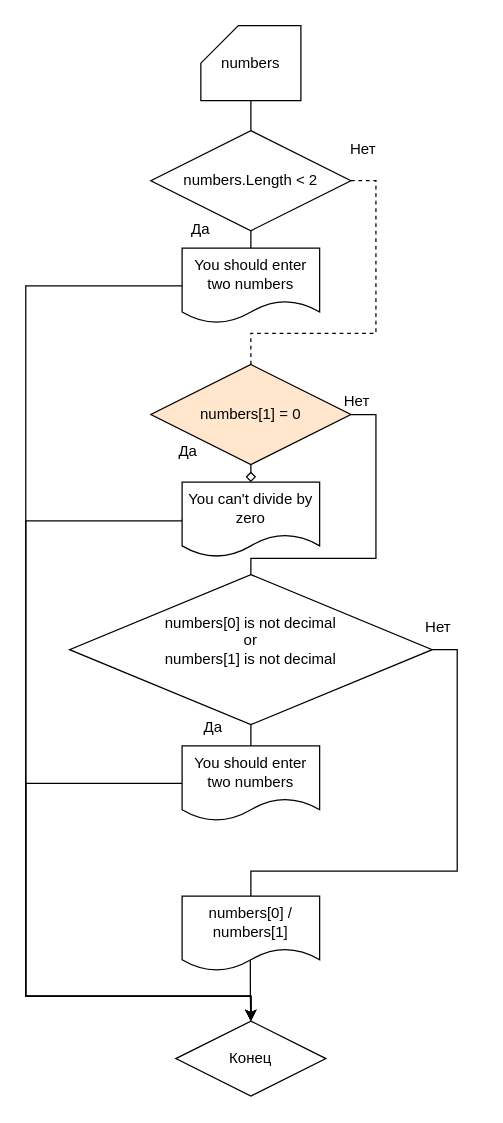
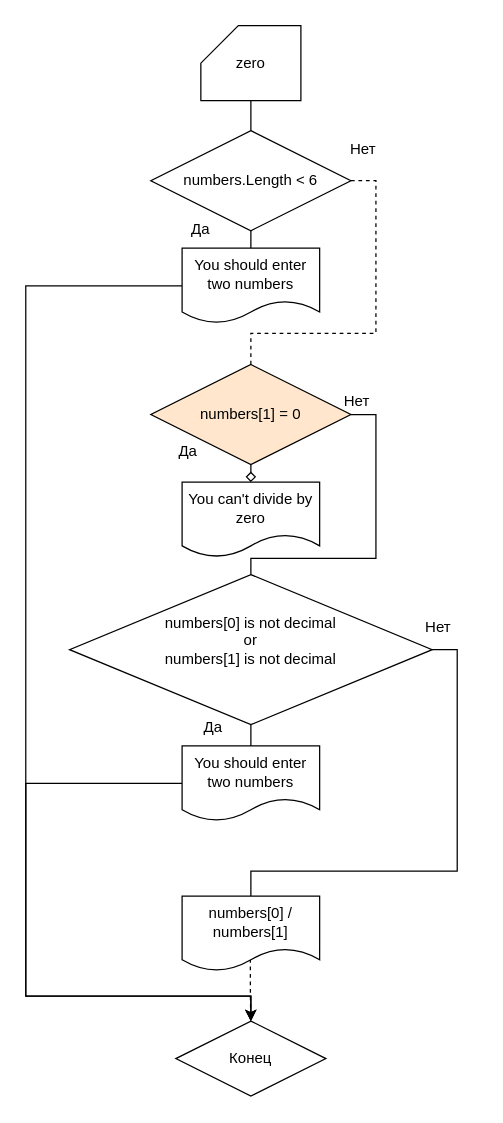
- <mxCell id="4" value="numbers" style="shape=card;whiteSpace=wrap;html=1;" vertex="1" parent="1"><mxGeometry x="160" y="20" width="80" height="60" as="geometry" /></mxCell>
+ <mxCell id="4" value="zero" style="shape=card;whiteSpace=wrap;html=1;" vertex="1" parent="1"><mxGeometry x="160" y="20" width="80" height="60" as="geometry" /></mxCell>
- <mxCell id="7" value="numbers.Length &amp;lt; 2" style="rhombus;whiteSpace=wrap;html=1;" vertex="1" parent="1"><mxGeometry x="120" y="104" width="160" height="80" as="geometry" /></mxCell>
+ <mxCell id="7" value="numbers.Length &amp;lt; 6" style="rhombus;whiteSpace=wrap;html=1;" vertex="1" parent="1"><mxGeometry x="120" y="104" width="160" height="80" as="geometry" /></mxCell>
- <mxCell id="13" style="edgeStyle=orthogonalEdgeStyle;rounded=0;orthogonalLoop=1;jettySize=auto;html=1;exitX=0;exitY=0.5;exitDx=0;exitDy=0;entryX=0.5;entryY=0;entryDx=0;entryDy=0;" edge="1" parent="1" source="14" target="2"><mxGeometry relative="1" as="geometry"><Array as="points"><mxPoint x="20" y="416" /><mxPoint x="20" y="796" /><mxPoint x="200" y="796" /></Array></mxGeometry></mxCell>
- <mxCell id="22" style="edgeStyle=orthogonalEdgeStyle;rounded=0;orthogonalLoop=1;jettySize=auto;html=1;entryX=0.5;entryY=0;entryDx=0;entryDy=0;exitX=0.496;exitY=0.839;exitDx=0;exitDy=0;exitPerimeter=0;" edge="1" parent="1" source="23" target="2"><mxGeometry relative="1" as="geometry" /></mxCell>
+ <mxCell id="22" style="edgeStyle=orthogonalEdgeStyle;rounded=0;orthogonalLoop=1;jettySize=auto;html=1;entryX=0.5;entryY=0;entryDx=0;entryDy=0;exitX=0.496;exitY=0.839;exitDx=0;exitDy=0;exitPerimeter=0;dashed=1;" edge="1" parent="1" source="23" target="2"><mxGeometry relative="1" as="geometry" /></mxCell>
